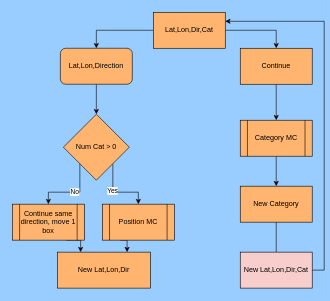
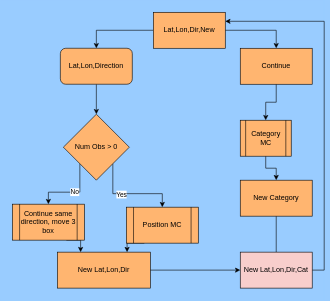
- <mxCell id="15" value="Lat,Lon,Dir,Cat" style="rounded=0;whiteSpace=wrap;html=1;fillColor=#FFB570;" vertex="1" parent="1"><mxGeometry x="255" y="20" width="120" height="60" as="geometry" /></mxCell>
+ <mxCell id="15" value="Lat,Lon,Dir,New" style="rounded=0;whiteSpace=wrap;html=1;fillColor=#FFB570;" vertex="1" parent="1"><mxGeometry x="255" y="20" width="120" height="60" as="geometry" /></mxCell>
- <mxCell id="12" value="Category MC" style="shape=process;whiteSpace=wrap;html=1;backgroundOutline=1;fillColor=#FFB570;" vertex="1" parent="1"><mxGeometry x="400" y="200" width="120" height="60" as="geometry" /></mxCell>
+ <mxCell id="12" value="Category MC" style="shape=process;whiteSpace=wrap;html=1;backgroundOutline=1;fillColor=#FFB570;" vertex="1" parent="1"><mxGeometry x="400" y="200" width="85" height="60" as="geometry" /></mxCell>
- <mxCell id="10" value="Num Cat &amp;gt; 0" style="rhombus;whiteSpace=wrap;html=1;fillColor=#FFB570;" vertex="1" parent="1"><mxGeometry x="105" y="190" width="110" height="110" as="geometry" /></mxCell>
+ <mxCell id="10" value="Num Obs &amp;gt; 0" style="rhombus;whiteSpace=wrap;html=1;fillColor=#FFB570;" vertex="1" parent="1"><mxGeometry x="105" y="190" width="110" height="110" as="geometry" /></mxCell>
- <mxCell id="23" value="New Category" style="rounded=0;whiteSpace=wrap;html=1;strokeColor=#000000;fillColor=#FFB570;" vertex="1" parent="1"><mxGeometry x="400" y="310" width="120" height="60" as="geometry" /></mxCell>
+ <mxCell id="23" value="New Category" style="rounded=0;whiteSpace=wrap;html=1;strokeColor=#000000;fillColor=#FFB570;" vertex="1" parent="1"><mxGeometry x="400" y="300" width="120" height="60" as="geometry" /></mxCell>
- <mxCell id="19" value="Continue same direction, move 1 box" style="shape=process;whiteSpace=wrap;html=1;backgroundOutline=1;fillColor=#FFB570;" vertex="1" parent="1"><mxGeometry x="20" y="340" width="120" height="60" as="geometry" /></mxCell>
+ <mxCell id="19" value="Continue same direction, move 3 box" style="shape=process;whiteSpace=wrap;html=1;backgroundOutline=1;fillColor=#FFB570;" vertex="1" parent="1"><mxGeometry x="20" y="340" width="120" height="60" as="geometry" /></mxCell>
- <mxCell id="17" value="Position MC" style="shape=process;whiteSpace=wrap;html=1;backgroundOutline=1;fillColor=#FFB570;" vertex="1" parent="1"><mxGeometry x="170" y="340" width="120" height="60" as="geometry" /></mxCell>
+ <mxCell id="17" value="Position MC" style="shape=process;whiteSpace=wrap;html=1;backgroundOutline=1;fillColor=#FFB570;" vertex="1" parent="1"><mxGeometry x="210" y="345" width="120" height="60" as="geometry" /></mxCell>
+ <mxCell id="20" style="edgeStyle=orthogonalEdgeStyle;rounded=0;orthogonalLoop=1;jettySize=auto;html=1;exitX=1;exitY=0.5;exitDx=0;exitDy=0;entryX=0;entryY=0.5;entryDx=0;entryDy=0;" edge="1" parent="1" source="21" target="25"><mxGeometry relative="1" as="geometry" /></mxCell>
